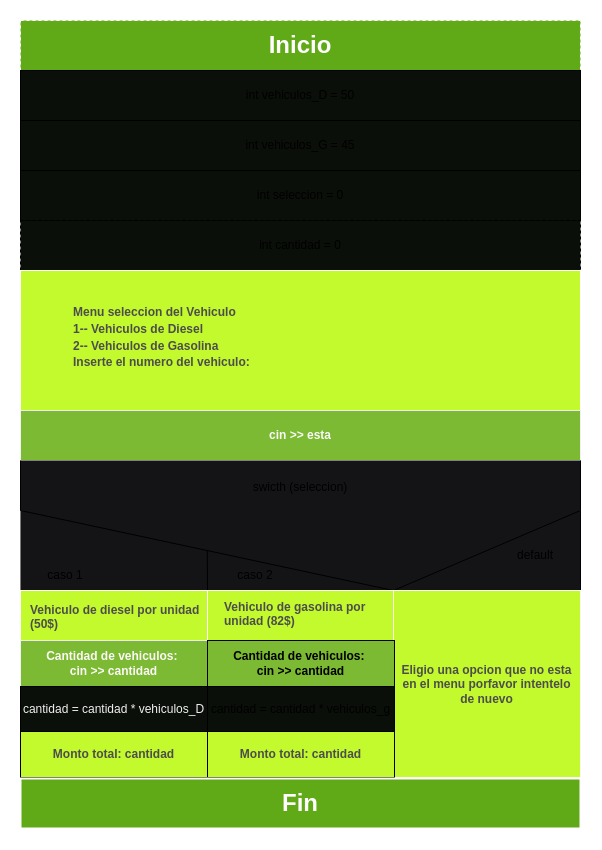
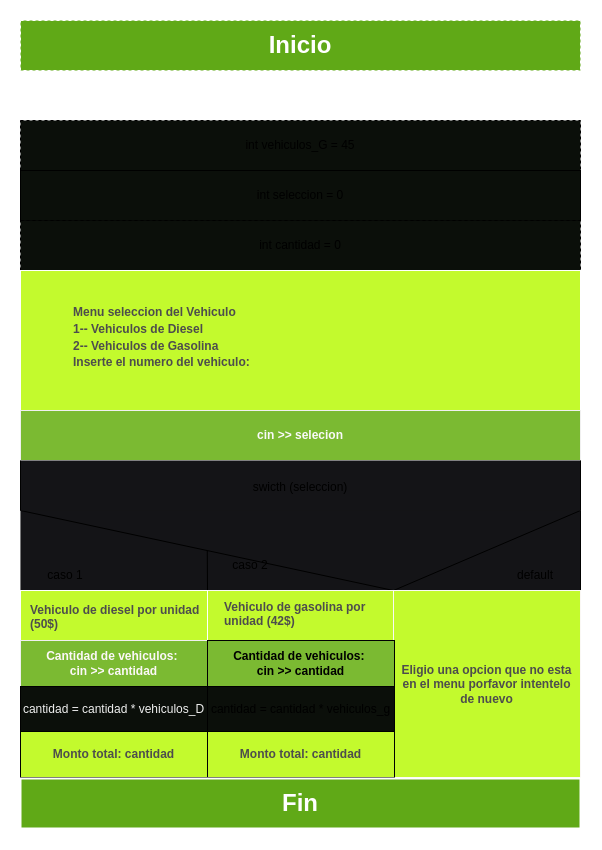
- <mxCell id="4" value="int vehiculos_D = 50" style="rounded=0;whiteSpace=wrap;html=1;fillColor=#0B0F0A;" vertex="1" parent="1"><mxGeometry x="20" y="70" width="560" height="50" as="geometry" /></mxCell>
- <mxCell id="5" value="int vehiculos_G = 45" style="rounded=0;whiteSpace=wrap;html=1;fillColor=#0B0F0A;" vertex="1" parent="1"><mxGeometry x="20" y="120" width="560" height="50" as="geometry" /></mxCell>
+ <mxCell id="5" value="int vehiculos_G = 45" style="rounded=0;whiteSpace=wrap;html=1;fillColor=#0B0F0A;dashed=1;" vertex="1" parent="1"><mxGeometry x="20" y="120" width="560" height="50" as="geometry" /></mxCell>
- <mxCell id="9" value="&lt;h4&gt;&lt;font&gt;cin &amp;gt;&amp;gt; esta&lt;/font&gt;&lt;/h4&gt;" style="rounded=0;whiteSpace=wrap;html=1;fillColor=#7BBA32;strokeColor=#F0F0F0;fillStyle=solid;fontColor=#FAFAFA;" vertex="1" parent="1"><mxGeometry x="20" y="410" width="560" height="50" as="geometry" /></mxCell>
+ <mxCell id="9" value="&lt;h4&gt;&lt;font&gt;cin &amp;gt;&amp;gt; selecion&lt;/font&gt;&lt;/h4&gt;" style="rounded=0;whiteSpace=wrap;html=1;fillColor=#7BBA32;strokeColor=#F0F0F0;fillStyle=solid;fontColor=#FAFAFA;" vertex="1" parent="1"><mxGeometry x="20" y="410" width="560" height="50" as="geometry" /></mxCell>
- <mxCell id="20" value="default" style="text;html=1;strokeColor=none;fillColor=none;align=center;verticalAlign=middle;whiteSpace=wrap;rounded=0;strokeWidth=1;" vertex="1" parent="1"><mxGeometry x="505" y="540" width="60" height="30" as="geometry" /></mxCell>
+ <mxCell id="20" value="default" style="text;html=1;strokeColor=none;fillColor=none;align=center;verticalAlign=middle;whiteSpace=wrap;rounded=0;strokeWidth=1;" vertex="1" parent="1"><mxGeometry x="505" y="560" width="60" height="30" as="geometry" /></mxCell>
- <mxCell id="19" value="caso 2" style="text;html=1;strokeColor=none;fillColor=none;align=center;verticalAlign=middle;whiteSpace=wrap;rounded=0;strokeWidth=1;" vertex="1" parent="1"><mxGeometry x="225" y="560" width="60" height="30" as="geometry" /></mxCell>
+ <mxCell id="19" value="caso 2" style="text;html=1;strokeColor=none;fillColor=none;align=center;verticalAlign=middle;whiteSpace=wrap;rounded=0;strokeWidth=1;" vertex="1" parent="1"><mxGeometry x="220" y="550" width="60" height="30" as="geometry" /></mxCell>
- <mxCell id="13" value="&lt;h4&gt;Vehiculo de gasolina por unidad (82$)&lt;/h4&gt;" style="whiteSpace=wrap;html=1;aspect=fixed;strokeWidth=1;align=left;verticalAlign=top;spacingLeft=16;spacingTop=-13;fillColor=#C3FA2D;strokeColor=#FAF8F5;fontColor=#4D4D4D;" vertex="1" parent="1"><mxGeometry x="206" y="590" width="187" height="187" as="geometry" /></mxCell>
+ <mxCell id="13" value="&lt;h4&gt;Vehiculo de gasolina por unidad (42$)&lt;/h4&gt;" style="whiteSpace=wrap;html=1;aspect=fixed;strokeWidth=1;align=left;verticalAlign=top;spacingLeft=16;spacingTop=-13;fillColor=#C3FA2D;strokeColor=#FAF8F5;fontColor=#4D4D4D;" vertex="1" parent="1"><mxGeometry x="206" y="590" width="187" height="187" as="geometry" /></mxCell>
